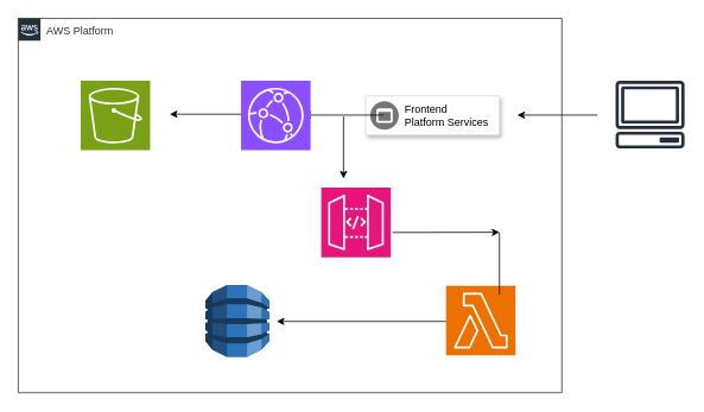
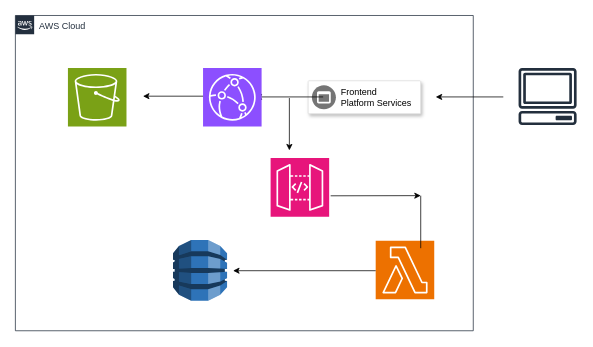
- <mxCell id="8" value="AWS Platform" style="points=[[0,0],[0.25,0],[0.5,0],[0.75,0],[1,0],[1,0.25],[1,0.5],[1,0.75],[1,1],[0.75,1],[0.5,1],[0.25,1],[0,1],[0,0.75],[0,0.5],[0,0.25]];outlineConnect=0;gradientColor=none;html=1;whiteSpace=wrap;fontSize=12;fontStyle=0;container=1;pointerEvents=0;collapsible=0;recursiveResize=0;shape=mxgraph.aws4.group;grIcon=mxgraph.aws4.group_aws_cloud_alt;strokeColor=#232F3E;fillColor=none;verticalAlign=top;align=left;spacingLeft=30;fontColor=#232F3E;dashed=0;" vertex="1" parent="1"><mxGeometry x="20" y="20" width="610" height="420" as="geometry" /></mxCell>
+ <mxCell id="8" value="AWS Cloud" style="points=[[0,0],[0.25,0],[0.5,0],[0.75,0],[1,0],[1,0.25],[1,0.5],[1,0.75],[1,1],[0.75,1],[0.5,1],[0.25,1],[0,1],[0,0.75],[0,0.5],[0,0.25]];outlineConnect=0;gradientColor=none;html=1;whiteSpace=wrap;fontSize=12;fontStyle=0;container=1;pointerEvents=0;collapsible=0;recursiveResize=0;shape=mxgraph.aws4.group;grIcon=mxgraph.aws4.group_aws_cloud_alt;strokeColor=#232F3E;fillColor=none;verticalAlign=top;align=left;spacingLeft=30;fontColor=#232F3E;dashed=0;" vertex="1" parent="1"><mxGeometry x="20" y="20" width="610" height="420" as="geometry" /></mxCell>
